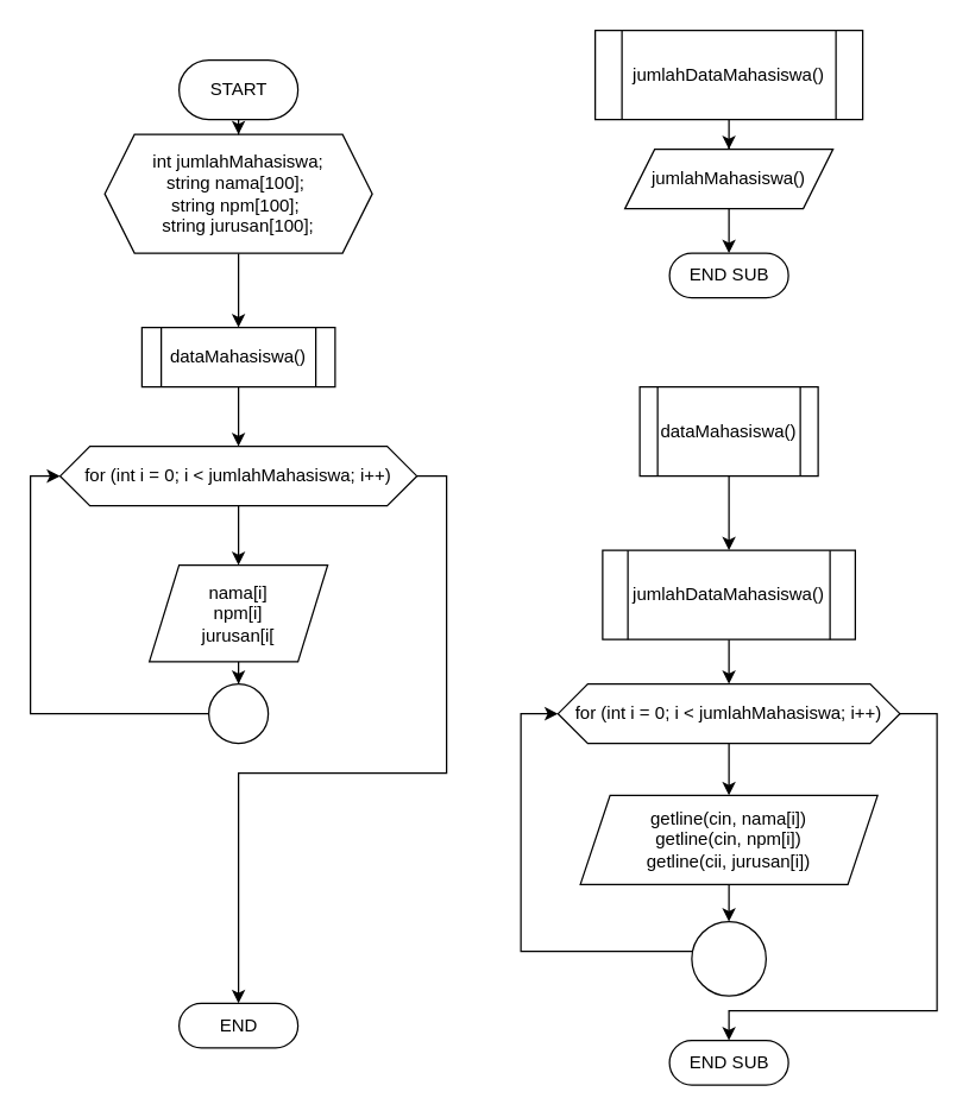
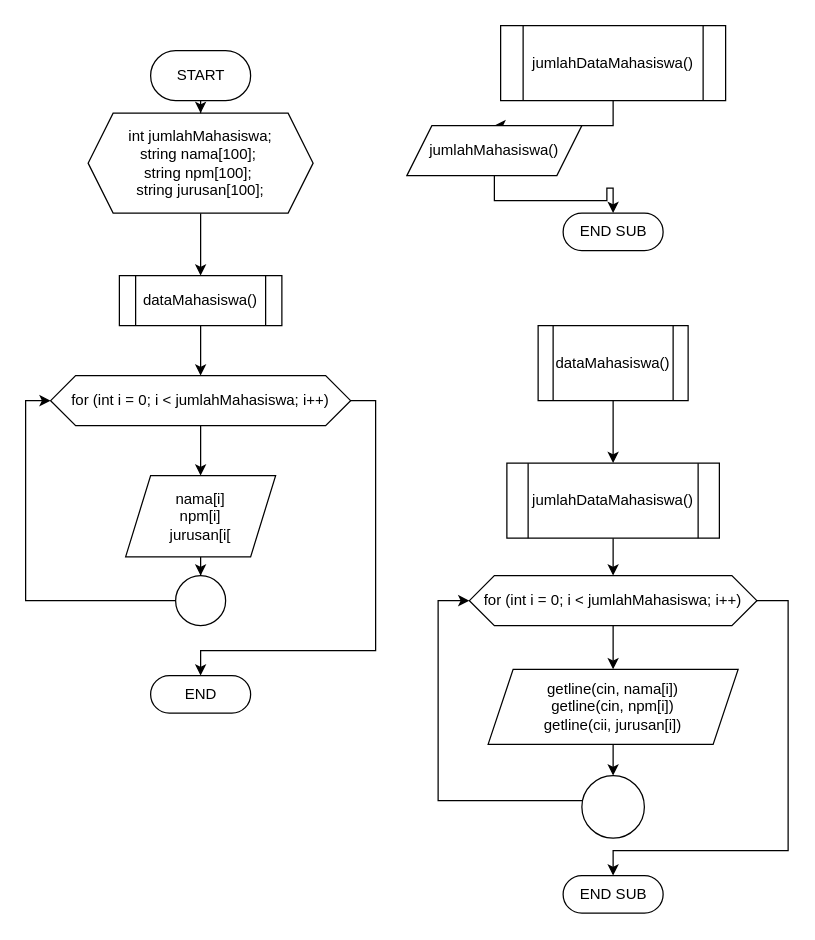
- <mxCell id="19" value="jumlahMahasiswa()" style="shape=parallelogram;perimeter=parallelogramPerimeter;whiteSpace=wrap;html=1;fixedSize=1;" vertex="1" parent="1"><mxGeometry x="420" y="100" width="140" height="40" as="geometry" /></mxCell>
+ <mxCell id="19" value="jumlahMahasiswa()" style="shape=parallelogram;perimeter=parallelogramPerimeter;whiteSpace=wrap;html=1;fixedSize=1;" vertex="1" parent="1"><mxGeometry x="325" y="100" width="140" height="40" as="geometry" /></mxCell>
- <mxCell id="15" value="END" style="html=1;dashed=0;whitespace=wrap;shape=mxgraph.dfd.start" vertex="1" parent="1"><mxGeometry x="120" y="675" width="80" height="30" as="geometry" /></mxCell>
+ <mxCell id="15" value="END" style="html=1;dashed=0;whitespace=wrap;shape=mxgraph.dfd.start" vertex="1" parent="1"><mxGeometry x="120" y="540" width="80" height="30" as="geometry" /></mxCell>
